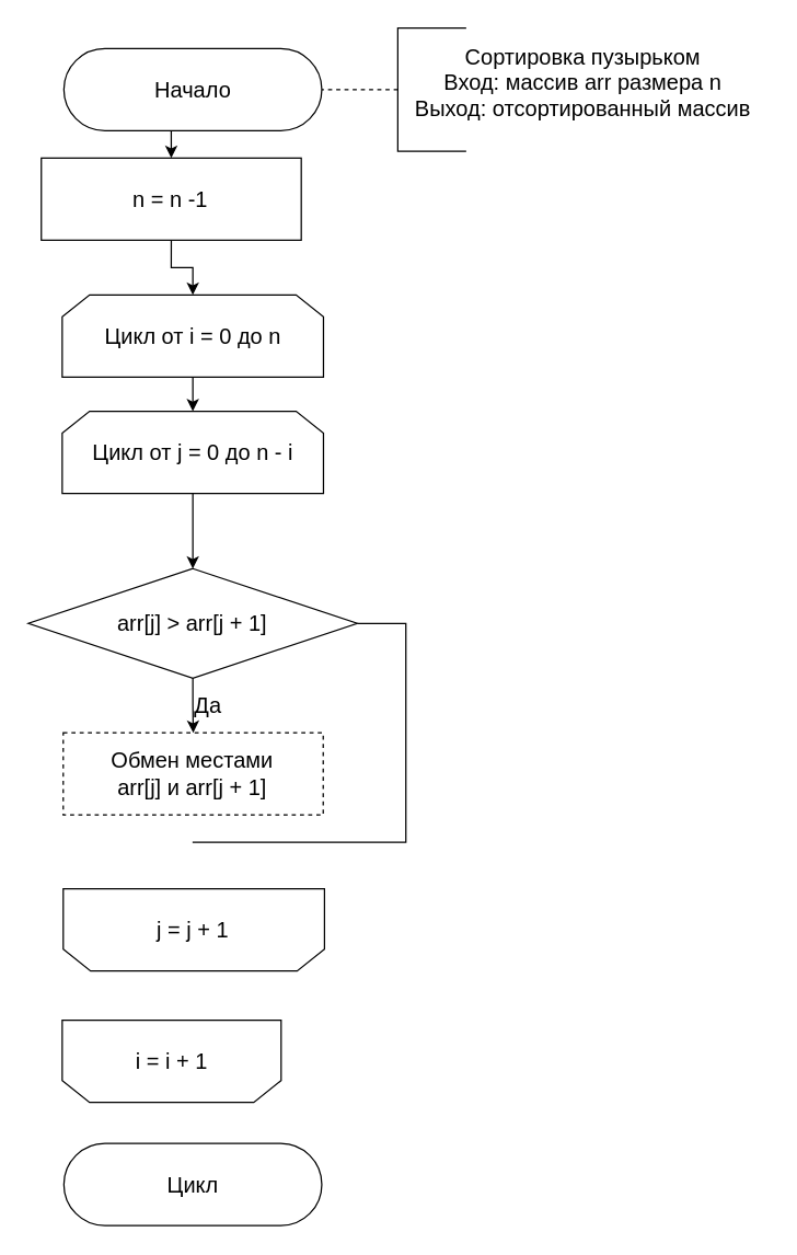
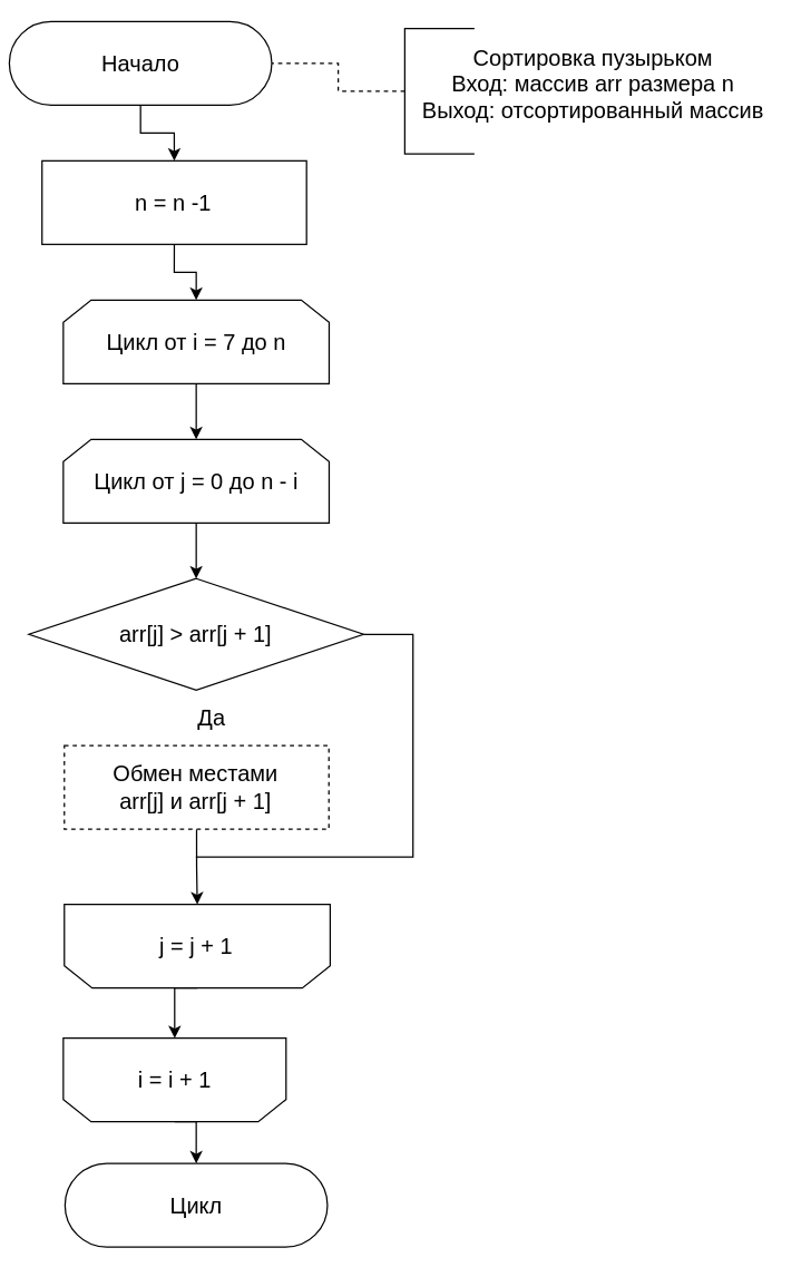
- <mxCell id="3" value="&lt;font style=&quot;font-size: 16px&quot;&gt;Начало&lt;/font&gt;" style="html=1;dashed=0;whitespace=wrap;shape=mxgraph.dfd.start" vertex="1" parent="1"><mxGeometry x="45.94" y="35" width="188.5" height="60" as="geometry" /></mxCell>
+ <mxCell id="3" value="&lt;font style=&quot;font-size: 16px&quot;&gt;Начало&lt;/font&gt;" style="html=1;dashed=0;whitespace=wrap;shape=mxgraph.dfd.start" vertex="1" parent="1"><mxGeometry x="5.94" y="15" width="188.5" height="60" as="geometry" /></mxCell>
- <mxCell id="10" value="&lt;font style=&quot;font-size: 16px&quot;&gt;Цикл от i = 0 до n&lt;/font&gt;" style="shape=loopLimit;whiteSpace=wrap;html=1;strokeWidth=1;" vertex="1" parent="1"><mxGeometry x="44.72" y="215" width="190.94" height="60" as="geometry" /></mxCell>
+ <mxCell id="10" value="&lt;font style=&quot;font-size: 16px&quot;&gt;Цикл от i = 7 до n&lt;/font&gt;" style="shape=loopLimit;whiteSpace=wrap;html=1;strokeWidth=1;" vertex="1" parent="1"><mxGeometry x="44.72" y="215" width="190.94" height="60" as="geometry" /></mxCell>
- <mxCell id="12" value="&lt;font style=&quot;font-size: 16px&quot;&gt;Цикл от j = 0 до n - i&lt;br&gt;&lt;/font&gt;" style="shape=loopLimit;whiteSpace=wrap;html=1;strokeWidth=1;" vertex="1" parent="1"><mxGeometry x="44.72" y="300" width="190.94" height="60" as="geometry" /></mxCell>
+ <mxCell id="12" value="&lt;font style=&quot;font-size: 16px&quot;&gt;Цикл от j = 0 до n - i&lt;br&gt;&lt;/font&gt;" style="shape=loopLimit;whiteSpace=wrap;html=1;strokeWidth=1;" vertex="1" parent="1"><mxGeometry x="44.72" y="315" width="190.94" height="60" as="geometry" /></mxCell>
- <mxCell id="4" style="edgeStyle=orthogonalEdgeStyle;rounded=0;orthogonalLoop=1;jettySize=auto;html=1;exitX=0.5;exitY=1;exitDx=0;exitDy=0;exitPerimeter=0;entryX=0.5;entryY=0;entryDx=0;entryDy=0;" edge="1" parent="1" source="6" target="8"><mxGeometry relative="1" as="geometry" /></mxCell>
+ <mxCell id="7" style="edgeStyle=orthogonalEdgeStyle;rounded=0;orthogonalLoop=1;jettySize=auto;html=1;exitX=0.5;exitY=1;exitDx=0;exitDy=0;endArrow=classic;endFill=1;entryX=0.5;entryY=1;entryDx=0;entryDy=0;" edge="1" parent="1" source="8" target="14"><mxGeometry relative="1" as="geometry"><mxPoint x="140.94" y="615" as="targetPoint" /></mxGeometry></mxCell>
+ <mxCell id="13" style="edgeStyle=orthogonalEdgeStyle;rounded=0;orthogonalLoop=1;jettySize=auto;html=1;exitX=0.5;exitY=0;exitDx=0;exitDy=0;entryX=0.5;entryY=1;entryDx=0;entryDy=0;endArrow=classic;endFill=1;" edge="1" parent="1" source="14" target="16"><mxGeometry relative="1" as="geometry" /></mxCell>
+ <mxCell id="15" style="edgeStyle=orthogonalEdgeStyle;rounded=0;orthogonalLoop=1;jettySize=auto;html=1;exitX=0.5;exitY=0;exitDx=0;exitDy=0;entryX=0.5;entryY=0.5;entryDx=0;entryDy=-30.0;entryPerimeter=0;endArrow=classic;endFill=1;" edge="1" parent="1" source="16" target="18"><mxGeometry relative="1" as="geometry" /></mxCell>
